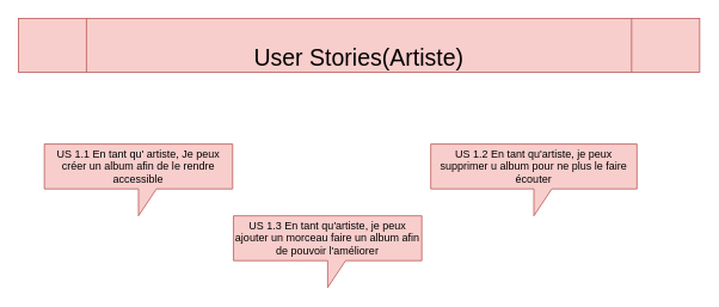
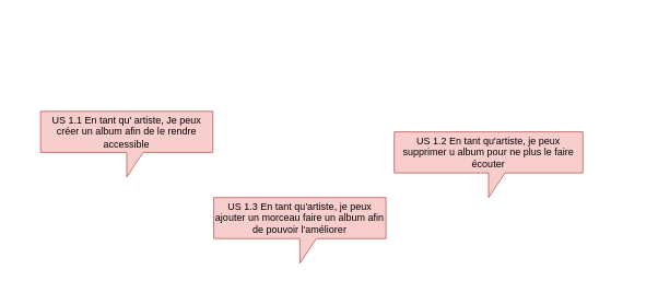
- <mxCell id="5" value="&lt;br&gt;&lt;br&gt;&lt;font style=&quot;font-size: 26px&quot;&gt;User Stories(Artiste)&lt;br&gt;&lt;/font&gt;" style="shape=process;whiteSpace=wrap;html=1;backgroundOutline=1;fillColor=#f8cecc;strokeColor=#b85450;" vertex="1" parent="1"><mxGeometry x="20" y="20" width="760" height="60" as="geometry" /></mxCell>
- <mxCell id="2" value="US 1.1&amp;nbsp;&lt;span&gt;En tant qu' artiste, Je peux créer un album afin de le rendre accessible&lt;/span&gt;" style="shape=callout;whiteSpace=wrap;html=1;perimeter=calloutPerimeter;fillColor=#f8cecc;strokeColor=#b85450;" vertex="1" parent="1"><mxGeometry x="49" y="160" width="210" height="80" as="geometry" /></mxCell>
+ <mxCell id="2" value="US 1.1&amp;nbsp;&lt;span&gt;En tant qu' artiste, Je peux créer un album afin de le rendre accessible&lt;/span&gt;" style="shape=callout;whiteSpace=wrap;html=1;perimeter=calloutPerimeter;fillColor=#f8cecc;strokeColor=#b85450;" vertex="1" parent="1"><mxGeometry x="49" y="135" width="210" height="80" as="geometry" /></mxCell>
